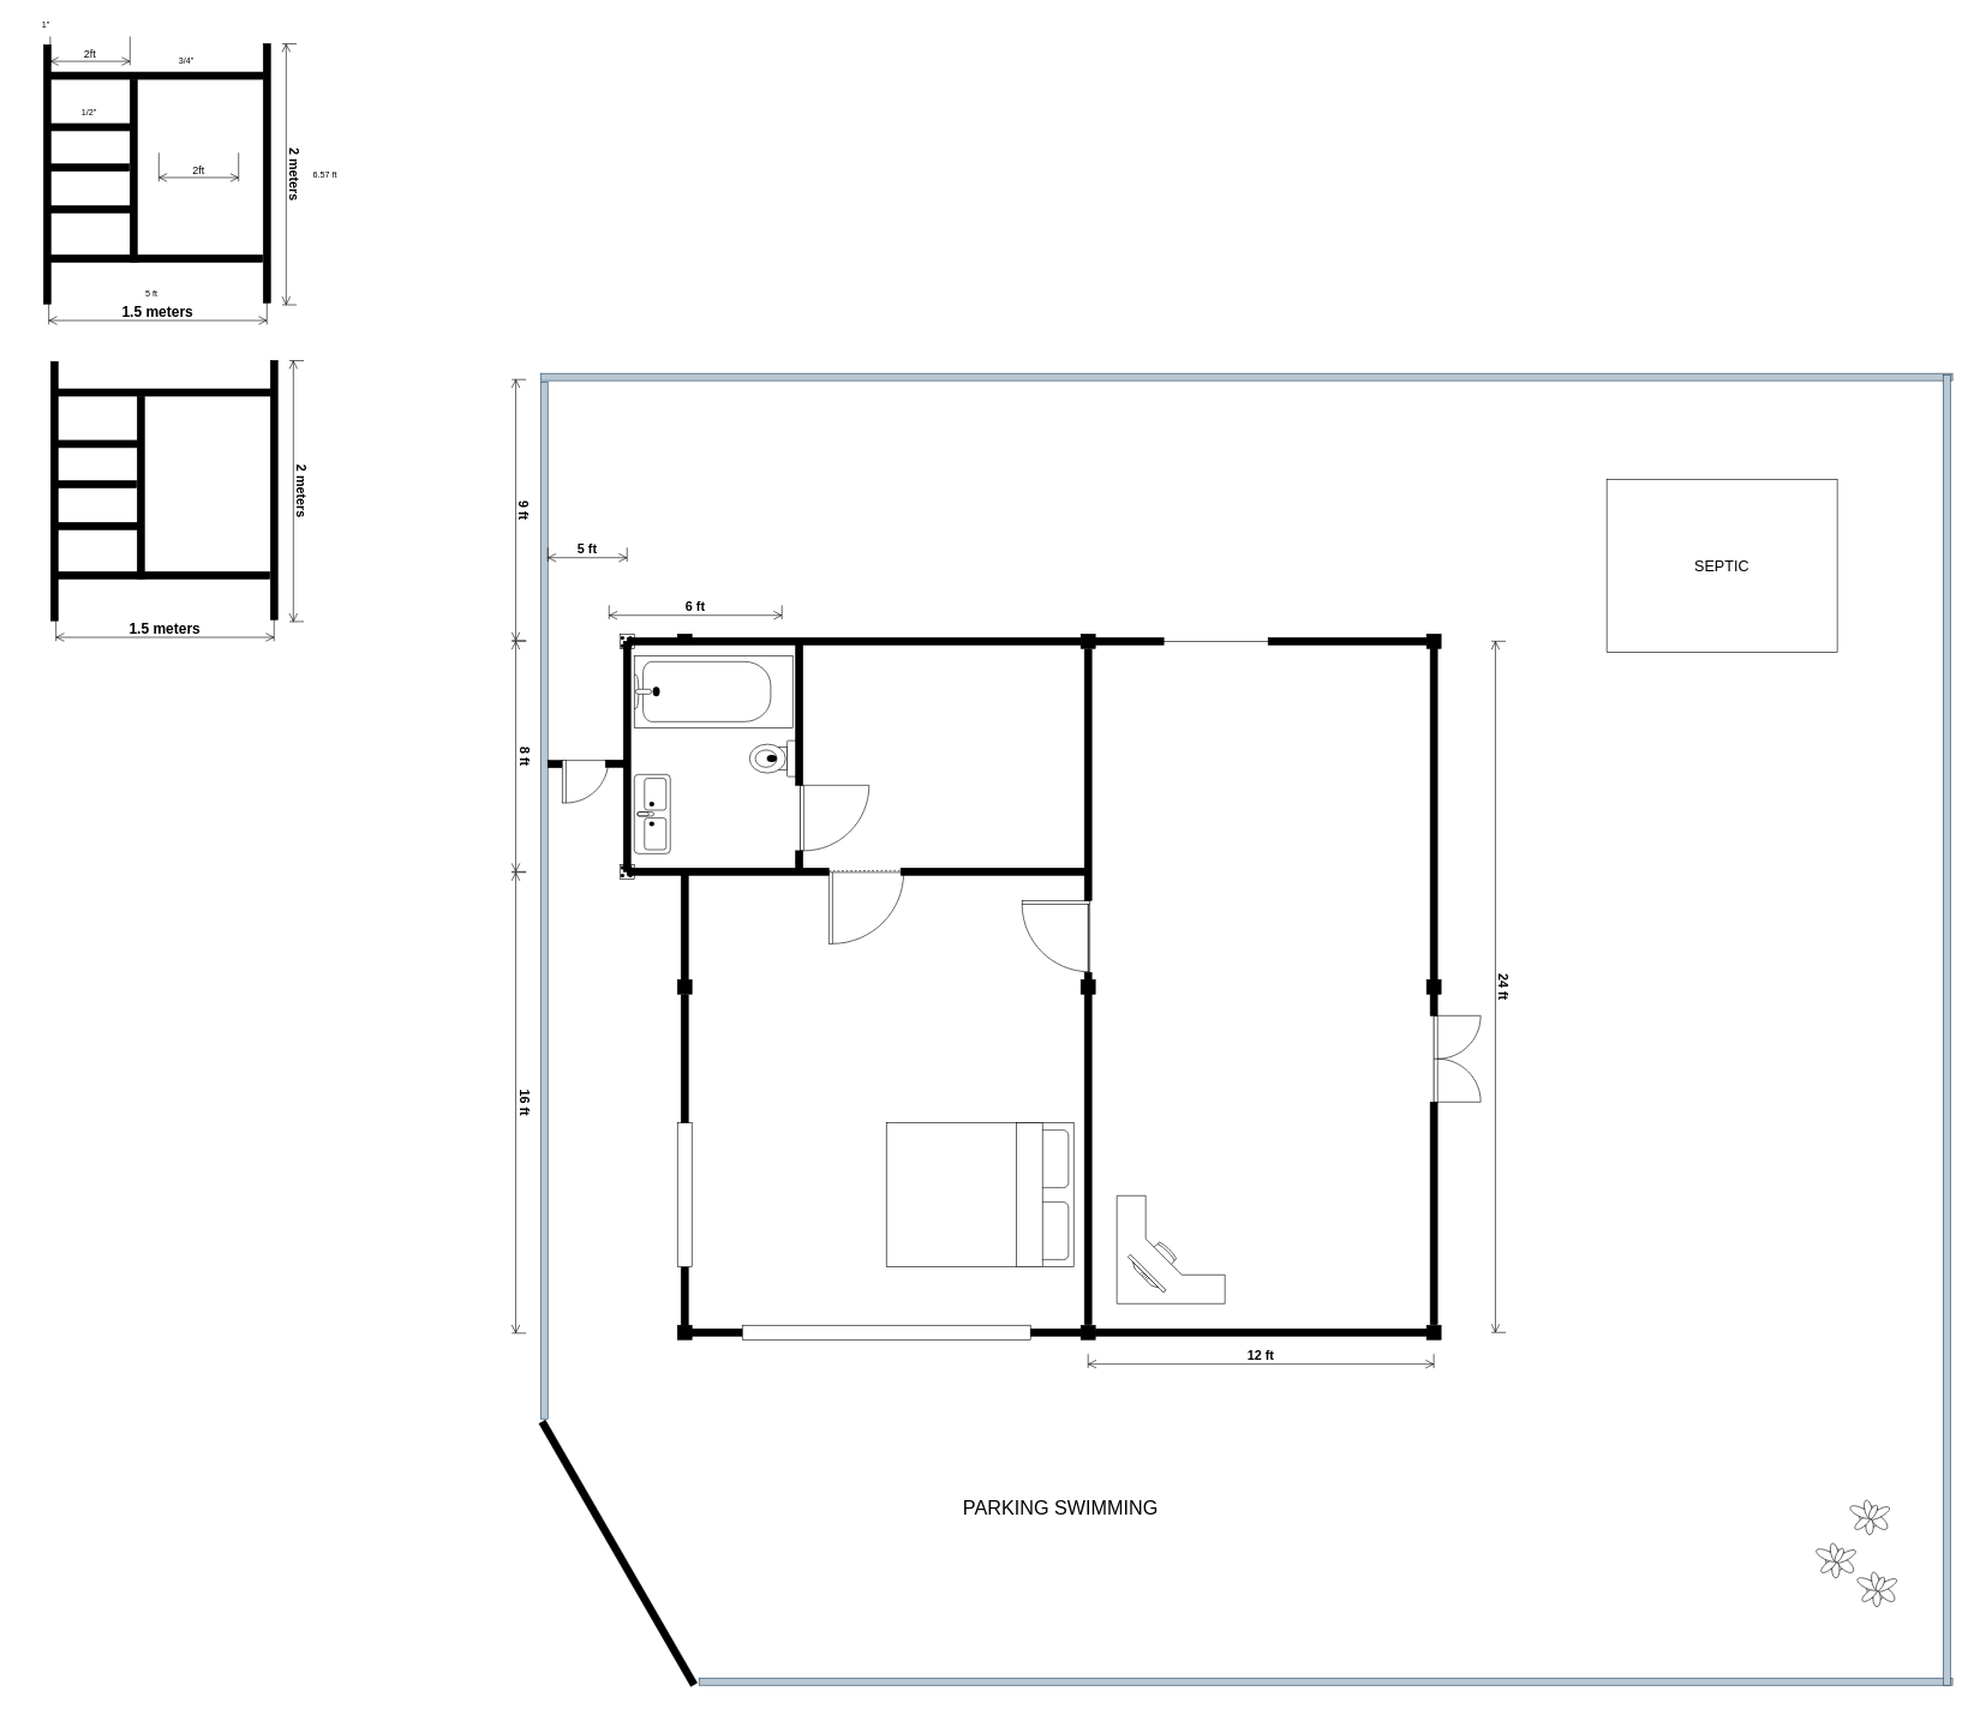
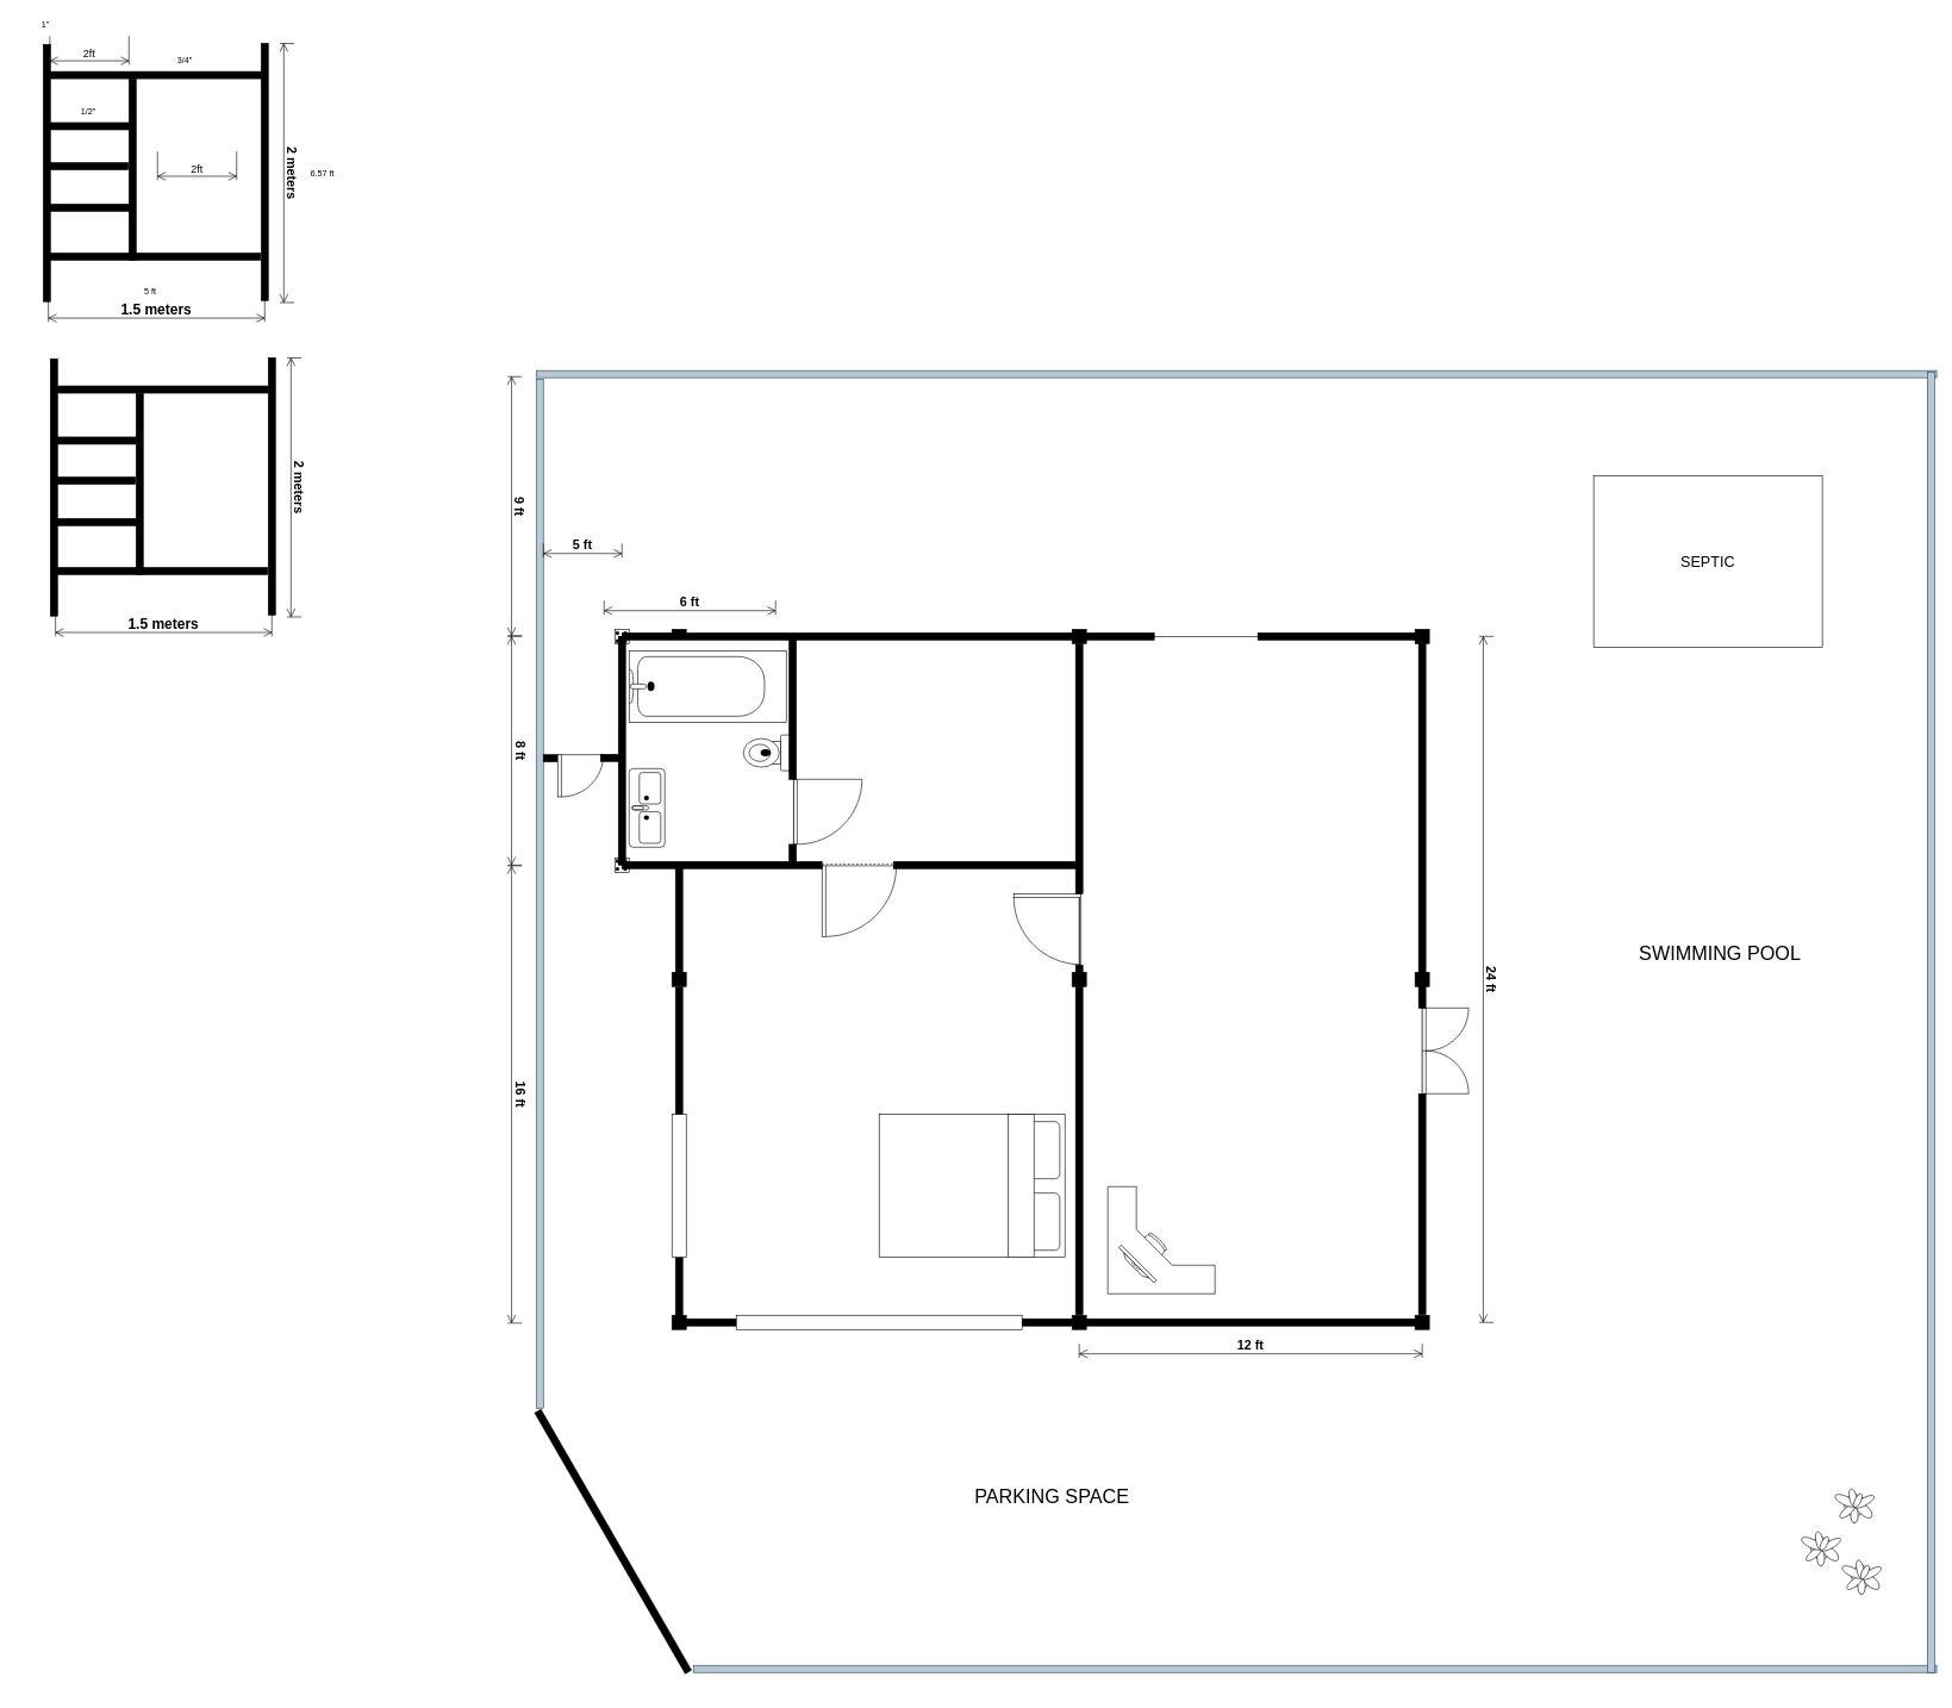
+ <mxCell id="98" value="SWIMMING POOL" style="text;html=1;strokeColor=none;fillColor=none;align=center;verticalAlign=middle;whiteSpace=wrap;rounded=0;fontSize=27;" parent="30" vertex="1"><mxGeometry x="1407" y="802" width="580" height="30" as="geometry" /></mxCell>
- <mxCell id="97" value="PARKING SWIMMING" style="text;html=1;strokeColor=none;fillColor=none;align=center;verticalAlign=middle;whiteSpace=wrap;rounded=0;fontSize=27;" parent="30" vertex="1"><mxGeometry x="472" y="1562" width="580" height="30" as="geometry" /></mxCell>
+ <mxCell id="97" value="PARKING SPACE" style="text;html=1;strokeColor=none;fillColor=none;align=center;verticalAlign=middle;whiteSpace=wrap;rounded=0;fontSize=27;" parent="30" vertex="1"><mxGeometry x="472" y="1562" width="580" height="30" as="geometry" /></mxCell>
